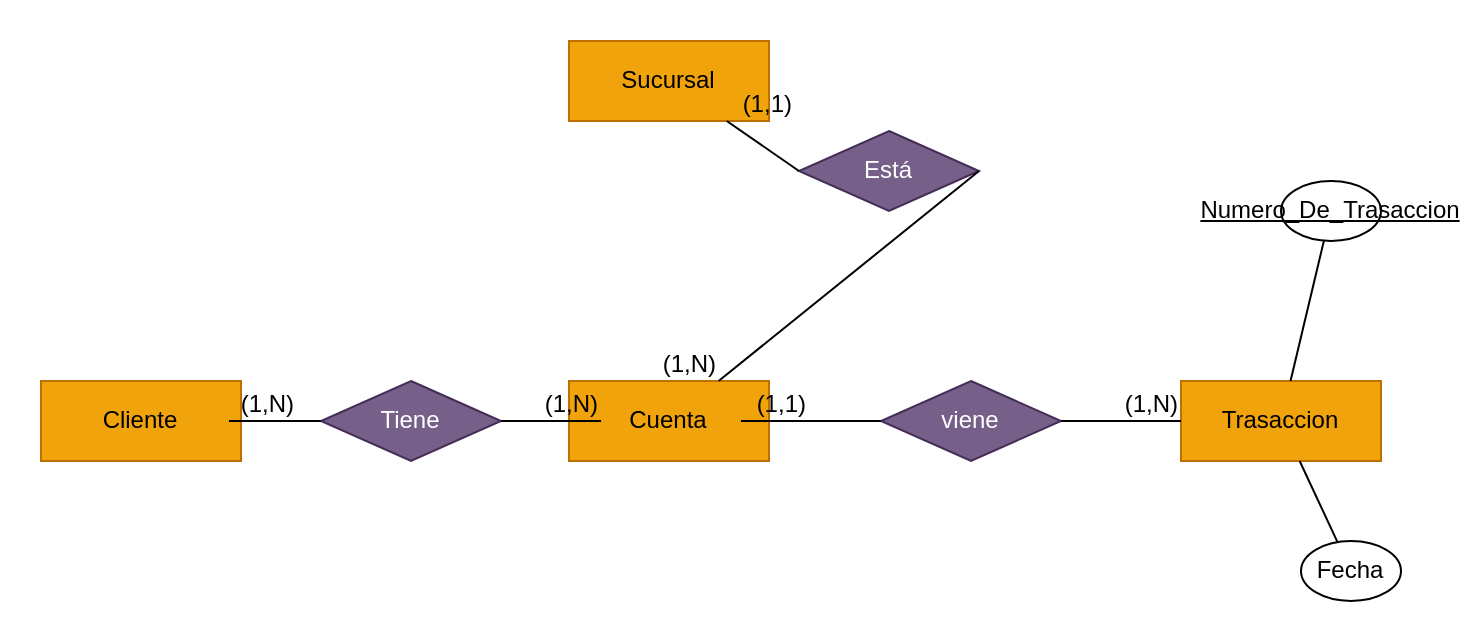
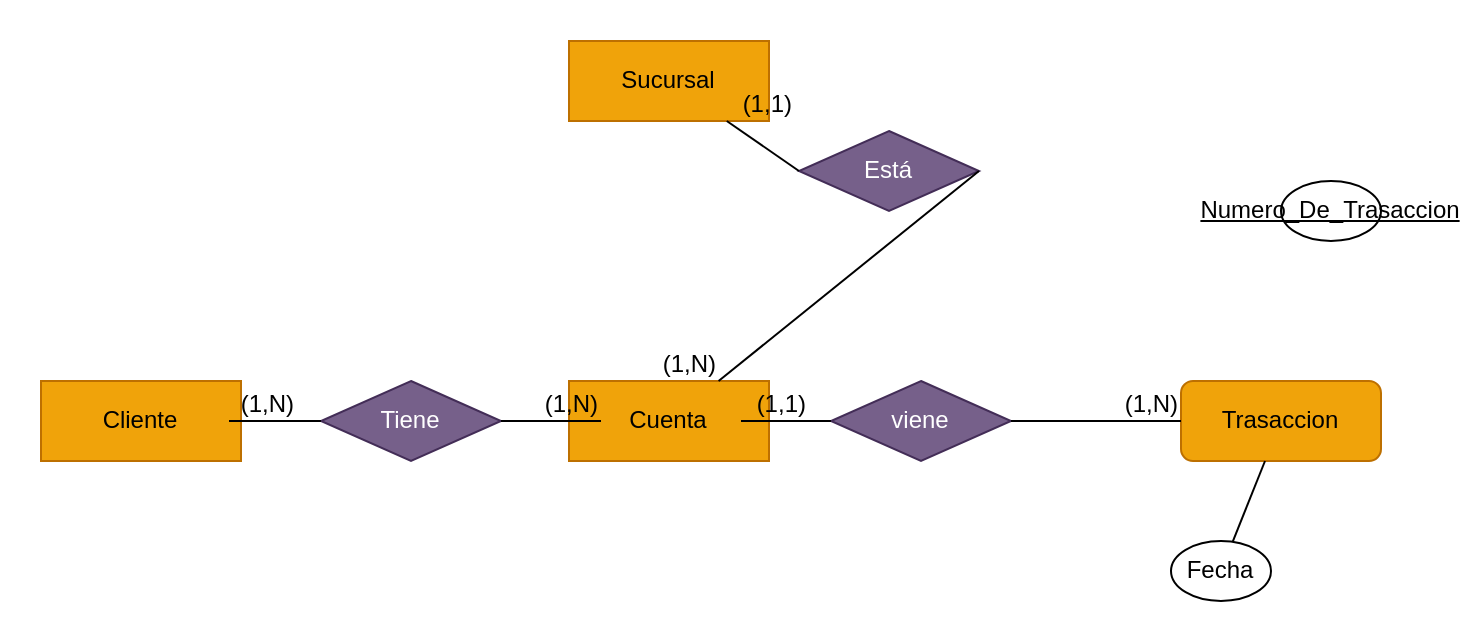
- <mxCell id="22" value="" style="endArrow=none;html=1;rounded=0;" parent="1" source="2" target="23" edge="1"><mxGeometry relative="1" as="geometry"><mxPoint x="605" y="105" as="sourcePoint" /><mxPoint x="665" y="105" as="targetPoint" /></mxGeometry></mxCell>
- <mxCell id="17" value="viene" style="shape=rhombus;perimeter=rhombusPerimeter;whiteSpace=wrap;html=1;align=center;fillColor=#76608a;fontColor=#ffffff;strokeColor=#432D57;" parent="1" vertex="1"><mxGeometry x="440" y="190" width="90" height="40" as="geometry" /></mxCell>
+ <mxCell id="17" value="viene" style="shape=rhombus;perimeter=rhombusPerimeter;whiteSpace=wrap;html=1;align=center;fillColor=#76608a;fontColor=#ffffff;strokeColor=#432D57;" parent="1" vertex="1"><mxGeometry x="415" y="190" width="90" height="40" as="geometry" /></mxCell>
- <mxCell id="2" value="Trasaccion" style="whiteSpace=wrap;html=1;align=center;fillColor=#f0a30a;strokeColor=#BD7000;fontColor=#000000;" parent="1" vertex="1"><mxGeometry x="590" y="190" width="100" height="40" as="geometry" /></mxCell>
+ <mxCell id="2" value="Trasaccion" style="whiteSpace=wrap;html=1;align=center;fillColor=#f0a30a;strokeColor=#BD7000;fontColor=#000000;rounded=1;" parent="1" vertex="1"><mxGeometry x="590" y="190" width="100" height="40" as="geometry" /></mxCell>
- <mxCell id="25" value="Fecha" style="ellipse;whiteSpace=wrap;html=1;align=center;" parent="1" vertex="1"><mxGeometry x="650" y="270" width="50" height="30" as="geometry" /></mxCell>
+ <mxCell id="25" value="Fecha" style="ellipse;whiteSpace=wrap;html=1;align=center;" parent="1" vertex="1"><mxGeometry x="585" y="270" width="50" height="30" as="geometry" /></mxCell>
